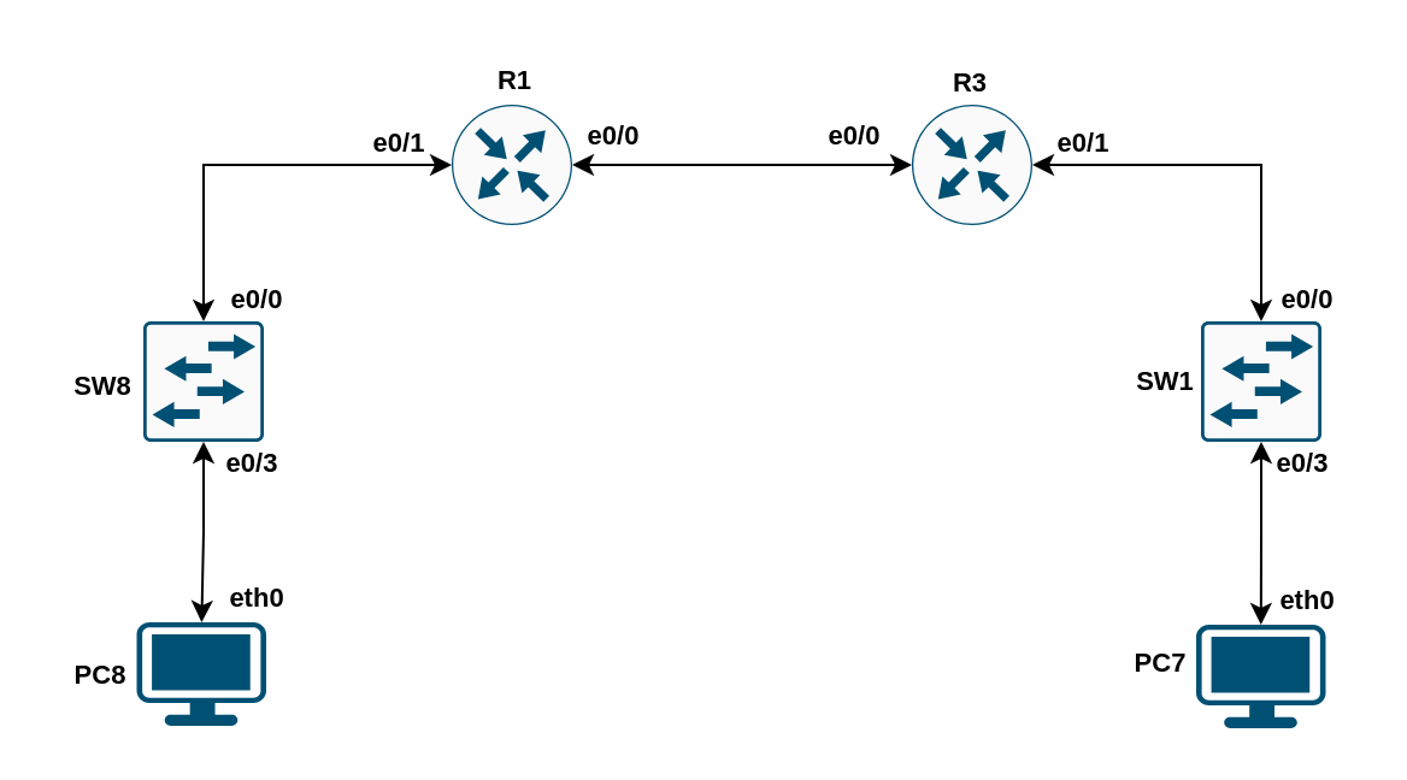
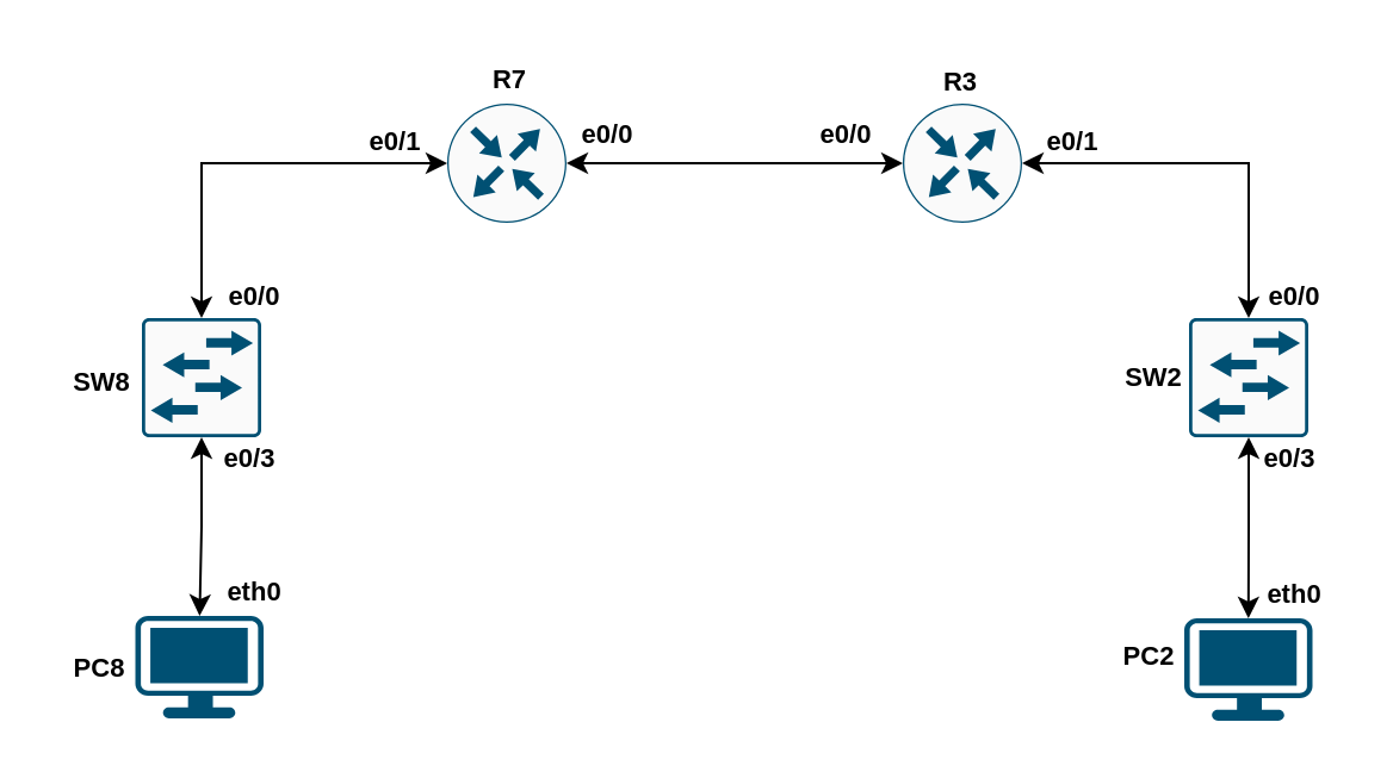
- <mxCell id="27" value="&lt;b&gt;R1&lt;/b&gt;" style="text;html=1;align=center;verticalAlign=middle;resizable=0;points=[];autosize=1;strokeColor=none;fillColor=none;fontFamily=Helvetica;fontSize=11;fontColor=default;labelBackgroundColor=default;" vertex="1" parent="1"><mxGeometry x="196" y="20" width="33" height="26" as="geometry" /></mxCell>
+ <mxCell id="27" value="&lt;b&gt;R7&lt;/b&gt;" style="text;html=1;align=center;verticalAlign=middle;resizable=0;points=[];autosize=1;strokeColor=none;fillColor=none;fontFamily=Helvetica;fontSize=11;fontColor=default;labelBackgroundColor=default;" vertex="1" parent="1"><mxGeometry x="196" y="20" width="33" height="26" as="geometry" /></mxCell>
- <mxCell id="26" value="&lt;b&gt;SW1&lt;/b&gt;" style="text;html=1;align=center;verticalAlign=middle;resizable=0;points=[];autosize=1;strokeColor=none;fillColor=none;fontFamily=Helvetica;fontSize=11;fontColor=default;labelBackgroundColor=default;" vertex="1" parent="1"><mxGeometry x="461" y="145" width="43" height="26" as="geometry" /></mxCell>
+ <mxCell id="26" value="&lt;b&gt;SW2&lt;/b&gt;" style="text;html=1;align=center;verticalAlign=middle;resizable=0;points=[];autosize=1;strokeColor=none;fillColor=none;fontFamily=Helvetica;fontSize=11;fontColor=default;labelBackgroundColor=default;" vertex="1" parent="1"><mxGeometry x="461" y="145" width="43" height="26" as="geometry" /></mxCell>
- <mxCell id="24" value="&lt;b&gt;PC7&lt;/b&gt;" style="text;html=1;align=center;verticalAlign=middle;resizable=0;points=[];autosize=1;strokeColor=none;fillColor=none;fontFamily=Helvetica;fontSize=11;fontColor=default;labelBackgroundColor=default;" vertex="1" parent="1"><mxGeometry x="461" y="262" width="40" height="26" as="geometry" /></mxCell>
+ <mxCell id="24" value="&lt;b&gt;PC2&lt;/b&gt;" style="text;html=1;align=center;verticalAlign=middle;resizable=0;points=[];autosize=1;strokeColor=none;fillColor=none;fontFamily=Helvetica;fontSize=11;fontColor=default;labelBackgroundColor=default;" vertex="1" parent="1"><mxGeometry x="461" y="262" width="40" height="26" as="geometry" /></mxCell>
